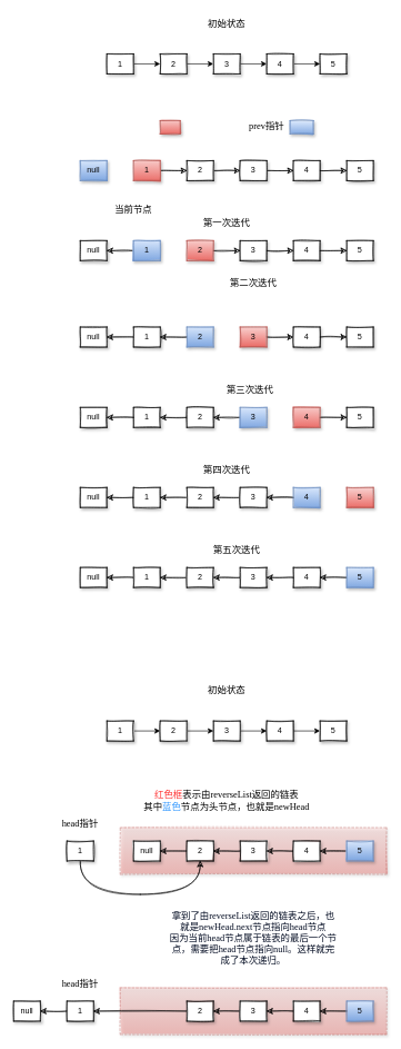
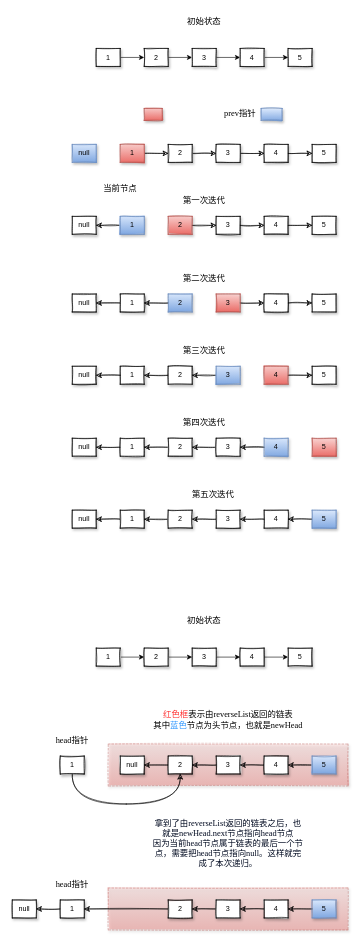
- <mxCell id="79" value="第二次迭代" style="text;html=1;strokeColor=none;fillColor=none;align=center;verticalAlign=middle;whiteSpace=wrap;rounded=0;shadow=1;sketch=1;fontFamily=Comic Sans MS;fontSize=14;" parent="1" vertex="1"><mxGeometry x="340" y="410" width="80" height="30" as="geometry" /></mxCell>
+ <mxCell id="79" value="第二次迭代" style="text;html=1;strokeColor=none;fillColor=none;align=center;verticalAlign=middle;whiteSpace=wrap;rounded=0;shadow=1;sketch=1;fontFamily=Comic Sans MS;fontSize=14;" parent="1" vertex="1"><mxGeometry x="300" y="450" width="80" height="30" as="geometry" /></mxCell>
- <mxCell id="80" value="第三次迭代" style="text;html=1;strokeColor=none;fillColor=none;align=center;verticalAlign=middle;whiteSpace=wrap;rounded=0;shadow=1;sketch=1;fontFamily=Comic Sans MS;fontSize=14;" parent="1" vertex="1"><mxGeometry x="335" y="570" width="80" height="30" as="geometry" /></mxCell>
+ <mxCell id="80" value="第三次迭代" style="text;html=1;strokeColor=none;fillColor=none;align=center;verticalAlign=middle;whiteSpace=wrap;rounded=0;shadow=1;sketch=1;fontFamily=Comic Sans MS;fontSize=14;" parent="1" vertex="1"><mxGeometry x="300" y="570" width="80" height="30" as="geometry" /></mxCell>
- <mxCell id="92" value="&lt;div class=&quot;okr-block-clipboard&quot;&gt;&lt;/div&gt;&lt;div&gt;&lt;font color=&quot;#ff3333&quot;&gt;红色框&lt;/font&gt;表示由reverseList返回的链表&lt;/div&gt;&lt;div&gt;其中&lt;font color=&quot;#3399ff&quot;&gt;蓝色&lt;/font&gt;节点为头节点，也就是&lt;span&gt;newHead &lt;/span&gt;&lt;/div&gt;&lt;div class=&quot;okr-block-clipboard&quot;&gt;&lt;/div&gt;" style="text;html=1;strokeColor=none;fillColor=none;align=center;verticalAlign=middle;whiteSpace=wrap;rounded=0;shadow=1;sketch=1;fontFamily=Comic Sans MS;fontSize=14;" parent="1" vertex="1"><mxGeometry x="210" y="1170" width="260" height="60" as="geometry" /></mxCell>
+ <mxCell id="92" value="&lt;div class=&quot;okr-block-clipboard&quot;&gt;&lt;/div&gt;&lt;div&gt;&lt;font color=&quot;#ff3333&quot;&gt;红色框&lt;/font&gt;表示由reverseList返回的链表&lt;/div&gt;&lt;div&gt;其中&lt;font color=&quot;#3399ff&quot;&gt;蓝色&lt;/font&gt;节点为头节点，也就是&lt;span&gt;newHead &lt;/span&gt;&lt;/div&gt;&lt;div class=&quot;okr-block-clipboard&quot;&gt;&lt;/div&gt;" style="text;html=1;strokeColor=none;fillColor=none;align=center;verticalAlign=middle;whiteSpace=wrap;rounded=0;shadow=1;sketch=1;fontFamily=Comic Sans MS;fontSize=14;" parent="1" vertex="1"><mxGeometry x="250" y="1170" width="260" height="60" as="geometry" /></mxCell>
